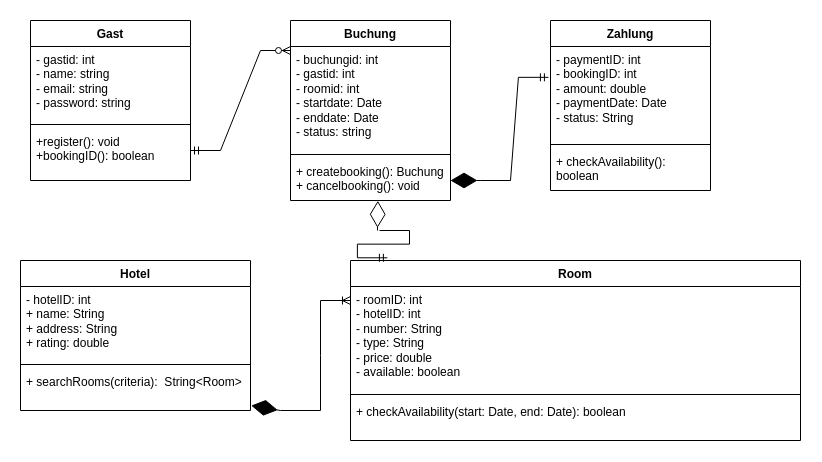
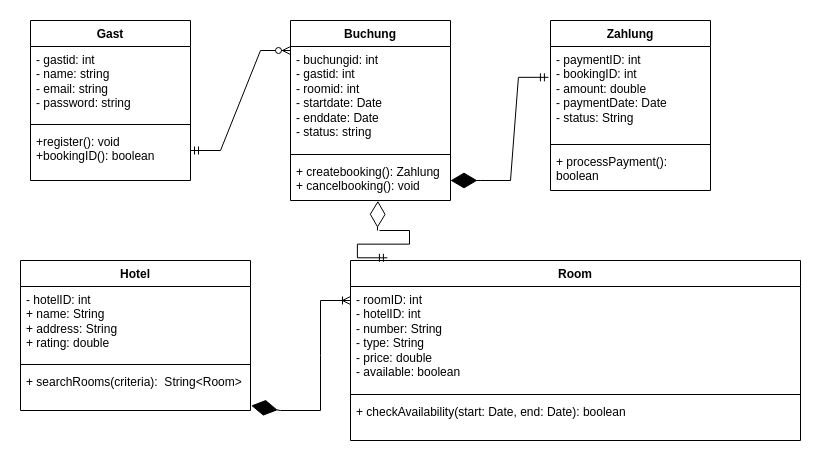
- <mxCell id="14" value="+ checkAvailability(): boolean&amp;nbsp; &amp;nbsp;&amp;nbsp;" style="text;strokeColor=none;fillColor=none;align=left;verticalAlign=top;spacingLeft=4;spacingRight=4;overflow=hidden;rotatable=0;points=[[0,0.5],[1,0.5]];portConstraint=eastwest;whiteSpace=wrap;html=1;" parent="11" vertex="1"><mxGeometry y="128" width="160" height="42" as="geometry" /></mxCell>
+ <mxCell id="14" value="+ processPayment(): boolean&amp;nbsp; &amp;nbsp;&amp;nbsp;" style="text;strokeColor=none;fillColor=none;align=left;verticalAlign=top;spacingLeft=4;spacingRight=4;overflow=hidden;rotatable=0;points=[[0,0.5],[1,0.5]];portConstraint=eastwest;whiteSpace=wrap;html=1;" parent="11" vertex="1"><mxGeometry y="128" width="160" height="42" as="geometry" /></mxCell>
- <mxCell id="9" value="+ createbooking(): Buchung&lt;div&gt;+ cancelbooking(): void&lt;/div&gt;" style="text;strokeColor=none;fillColor=none;align=left;verticalAlign=top;spacingLeft=4;spacingRight=4;overflow=hidden;rotatable=0;points=[[0,0.5],[1,0.5]];portConstraint=eastwest;whiteSpace=wrap;html=1;" parent="6" vertex="1"><mxGeometry y="138" width="160" height="42" as="geometry" /></mxCell>
+ <mxCell id="9" value="+ createbooking(): Zahlung&lt;div&gt;+ cancelbooking(): void&lt;/div&gt;" style="text;strokeColor=none;fillColor=none;align=left;verticalAlign=top;spacingLeft=4;spacingRight=4;overflow=hidden;rotatable=0;points=[[0,0.5],[1,0.5]];portConstraint=eastwest;whiteSpace=wrap;html=1;" parent="6" vertex="1"><mxGeometry y="138" width="160" height="42" as="geometry" /></mxCell>
